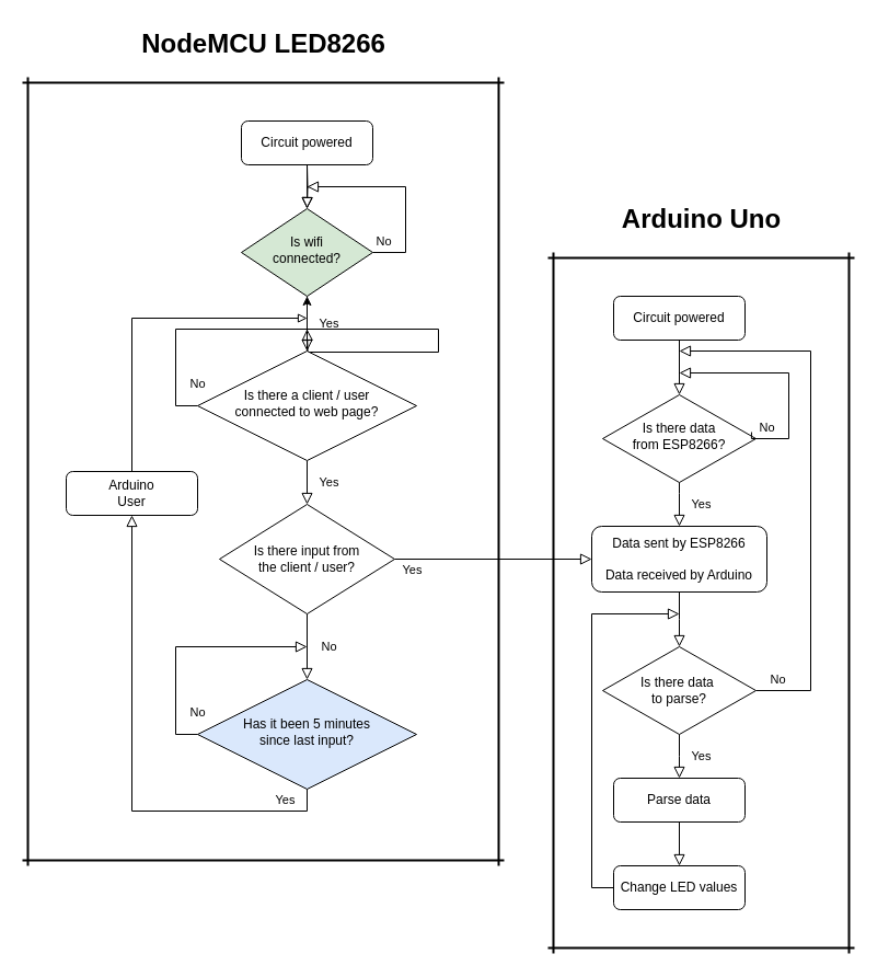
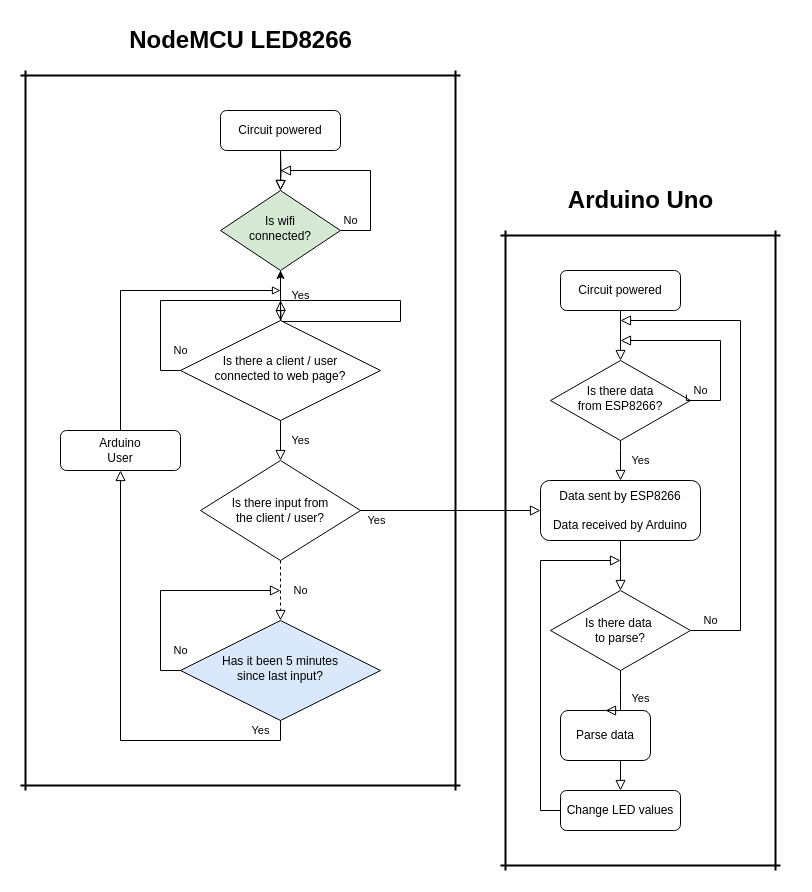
- <mxCell id="17" value="No" style="rounded=0;html=1;jettySize=auto;orthogonalLoop=1;fontSize=11;endArrow=block;endFill=0;endSize=8;strokeWidth=1;shadow=0;labelBackgroundColor=none;edgeStyle=orthogonalEdgeStyle;exitX=0.5;exitY=1;exitDx=0;exitDy=0;entryX=0.5;entryY=0;entryDx=0;entryDy=0;" edge="1" parent="1" source="14" target="15"><mxGeometry y="20" relative="1" as="geometry"><mxPoint as="offset" /><mxPoint x="190" y="380" as="sourcePoint" /><mxPoint x="290" y="310" as="targetPoint" /></mxGeometry></mxCell>
+ <mxCell id="17" value="No" style="rounded=0;html=1;jettySize=auto;orthogonalLoop=1;fontSize=11;endArrow=block;endFill=0;endSize=8;strokeWidth=1;shadow=0;labelBackgroundColor=none;edgeStyle=orthogonalEdgeStyle;exitX=0.5;exitY=1;exitDx=0;exitDy=0;entryX=0.5;entryY=0;entryDx=0;entryDy=0;dashed=1;" edge="1" parent="1" source="14" target="15"><mxGeometry y="20" relative="1" as="geometry"><mxPoint as="offset" /><mxPoint x="190" y="380" as="sourcePoint" /><mxPoint x="290" y="310" as="targetPoint" /></mxGeometry></mxCell>
- <mxCell id="34" value="Parse data" style="rounded=1;whiteSpace=wrap;html=1;fontSize=12;glass=0;strokeWidth=1;shadow=0;" vertex="1" parent="1"><mxGeometry x="560" y="710" width="120" height="40" as="geometry" /></mxCell>
+ <mxCell id="34" value="Parse data" style="rounded=1;whiteSpace=wrap;html=1;fontSize=12;glass=0;strokeWidth=1;shadow=0;" vertex="1" parent="1"><mxGeometry x="560" y="710" width="90" height="50" as="geometry" /></mxCell>
